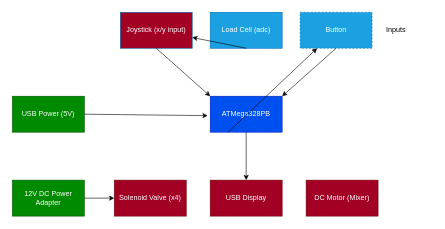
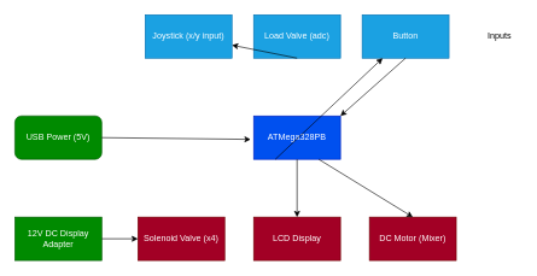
- <mxCell id="5" value="Joystick (x/y input)" style="rounded=0;whiteSpace=wrap;html=1;fillColor=#a20025;fontColor=#ffffff;strokeColor=#006EAF;" vertex="1" parent="1"><mxGeometry x="200" y="20" width="120" height="60" as="geometry" /></mxCell>
+ <mxCell id="5" value="Joystick (x/y input)" style="rounded=0;whiteSpace=wrap;html=1;fillColor=#1ba1e2;fontColor=#ffffff;strokeColor=#006EAF;" vertex="1" parent="1"><mxGeometry x="200" y="20" width="120" height="60" as="geometry" /></mxCell>
- <mxCell id="18" value="Load Cell (adc)" style="rounded=0;whiteSpace=wrap;html=1;fillColor=#1ba1e2;fontColor=#ffffff;strokeColor=#006EAF;" vertex="1" parent="1"><mxGeometry x="350" y="20" width="120" height="60" as="geometry" /></mxCell>
+ <mxCell id="18" value="Load Valve (adc)" style="rounded=0;whiteSpace=wrap;html=1;fillColor=#1ba1e2;fontColor=#ffffff;strokeColor=#006EAF;" vertex="1" parent="1"><mxGeometry x="350" y="20" width="120" height="60" as="geometry" /></mxCell>
- <mxCell id="6" value="Button" style="rounded=0;whiteSpace=wrap;html=1;fillColor=#1ba1e2;fontColor=#ffffff;strokeColor=#006EAF;dashed=1;" vertex="1" parent="1"><mxGeometry x="500" y="20" width="120" height="60" as="geometry" /></mxCell>
+ <mxCell id="6" value="Button" style="rounded=0;whiteSpace=wrap;html=1;fillColor=#1ba1e2;fontColor=#ffffff;strokeColor=#006EAF;" vertex="1" parent="1"><mxGeometry x="500" y="20" width="120" height="60" as="geometry" /></mxCell>
- <mxCell id="17" value="Inputs" style="text;html=1;align=center;verticalAlign=middle;whiteSpace=wrap;rounded=0;" vertex="1" parent="1"><mxGeometry x="630" y="35" width="60" height="30" as="geometry" /></mxCell>
+ <mxCell id="17" value="Inputs" style="text;html=1;align=center;verticalAlign=middle;whiteSpace=wrap;rounded=0;" vertex="1" parent="1"><mxGeometry x="660" y="35" width="60" height="30" as="geometry" /></mxCell>
- <mxCell id="9" value="" style="endArrow=classic;html=1;rounded=0;exitX=0.5;exitY=1;exitDx=0;exitDy=0;entryX=0;entryY=0;entryDx=0;entryDy=0;" edge="1" parent="1" source="5" target="2"><mxGeometry width="50" height="50" relative="1" as="geometry"><mxPoint x="320" y="130" as="sourcePoint" /><mxPoint x="370" y="80" as="targetPoint" /></mxGeometry></mxCell>
- <mxCell id="15" value="USB Power (5V)" style="rounded=0;whiteSpace=wrap;html=1;fillColor=#008a00;fontColor=#ffffff;strokeColor=#005700;" vertex="1" parent="1"><mxGeometry x="20" y="160" width="120" height="60" as="geometry" /></mxCell>
+ <mxCell id="15" value="USB Power (5V)" style="whiteSpace=wrap;html=1;fillColor=#008a00;fontColor=#ffffff;strokeColor=#005700;rounded=1;" vertex="1" parent="1"><mxGeometry x="20" y="160" width="120" height="60" as="geometry" /></mxCell>
+ <mxCell id="14" value="" style="endArrow=classic;html=1;rounded=0;entryX=0.5;entryY=0;entryDx=0;entryDy=0;exitX=0.75;exitY=1;exitDx=0;exitDy=0;" edge="1" parent="1" source="2" target="7"><mxGeometry width="50" height="50" relative="1" as="geometry"><mxPoint x="450" y="250" as="sourcePoint" /><mxPoint x="600" y="210" as="targetPoint" /></mxGeometry></mxCell>
- <mxCell id="8" value="12V DC Power Adapter" style="rounded=0;whiteSpace=wrap;html=1;fillColor=#008a00;fontColor=#ffffff;strokeColor=#005700;" vertex="1" parent="1"><mxGeometry x="20" y="300" width="120" height="60" as="geometry" /></mxCell>
+ <mxCell id="8" value="12V DC Display Adapter" style="rounded=0;whiteSpace=wrap;html=1;fillColor=#008a00;fontColor=#ffffff;strokeColor=#005700;" vertex="1" parent="1"><mxGeometry x="20" y="300" width="120" height="60" as="geometry" /></mxCell>
- <mxCell id="4" value="USB Display" style="rounded=0;whiteSpace=wrap;html=1;fillColor=#a20025;fontColor=#ffffff;strokeColor=#6F0000;" vertex="1" parent="1"><mxGeometry x="350" y="300" width="120" height="60" as="geometry" /></mxCell>
+ <mxCell id="4" value="LCD Display" style="rounded=0;whiteSpace=wrap;html=1;fillColor=#a20025;fontColor=#ffffff;strokeColor=#6F0000;" vertex="1" parent="1"><mxGeometry x="350" y="300" width="120" height="60" as="geometry" /></mxCell>
